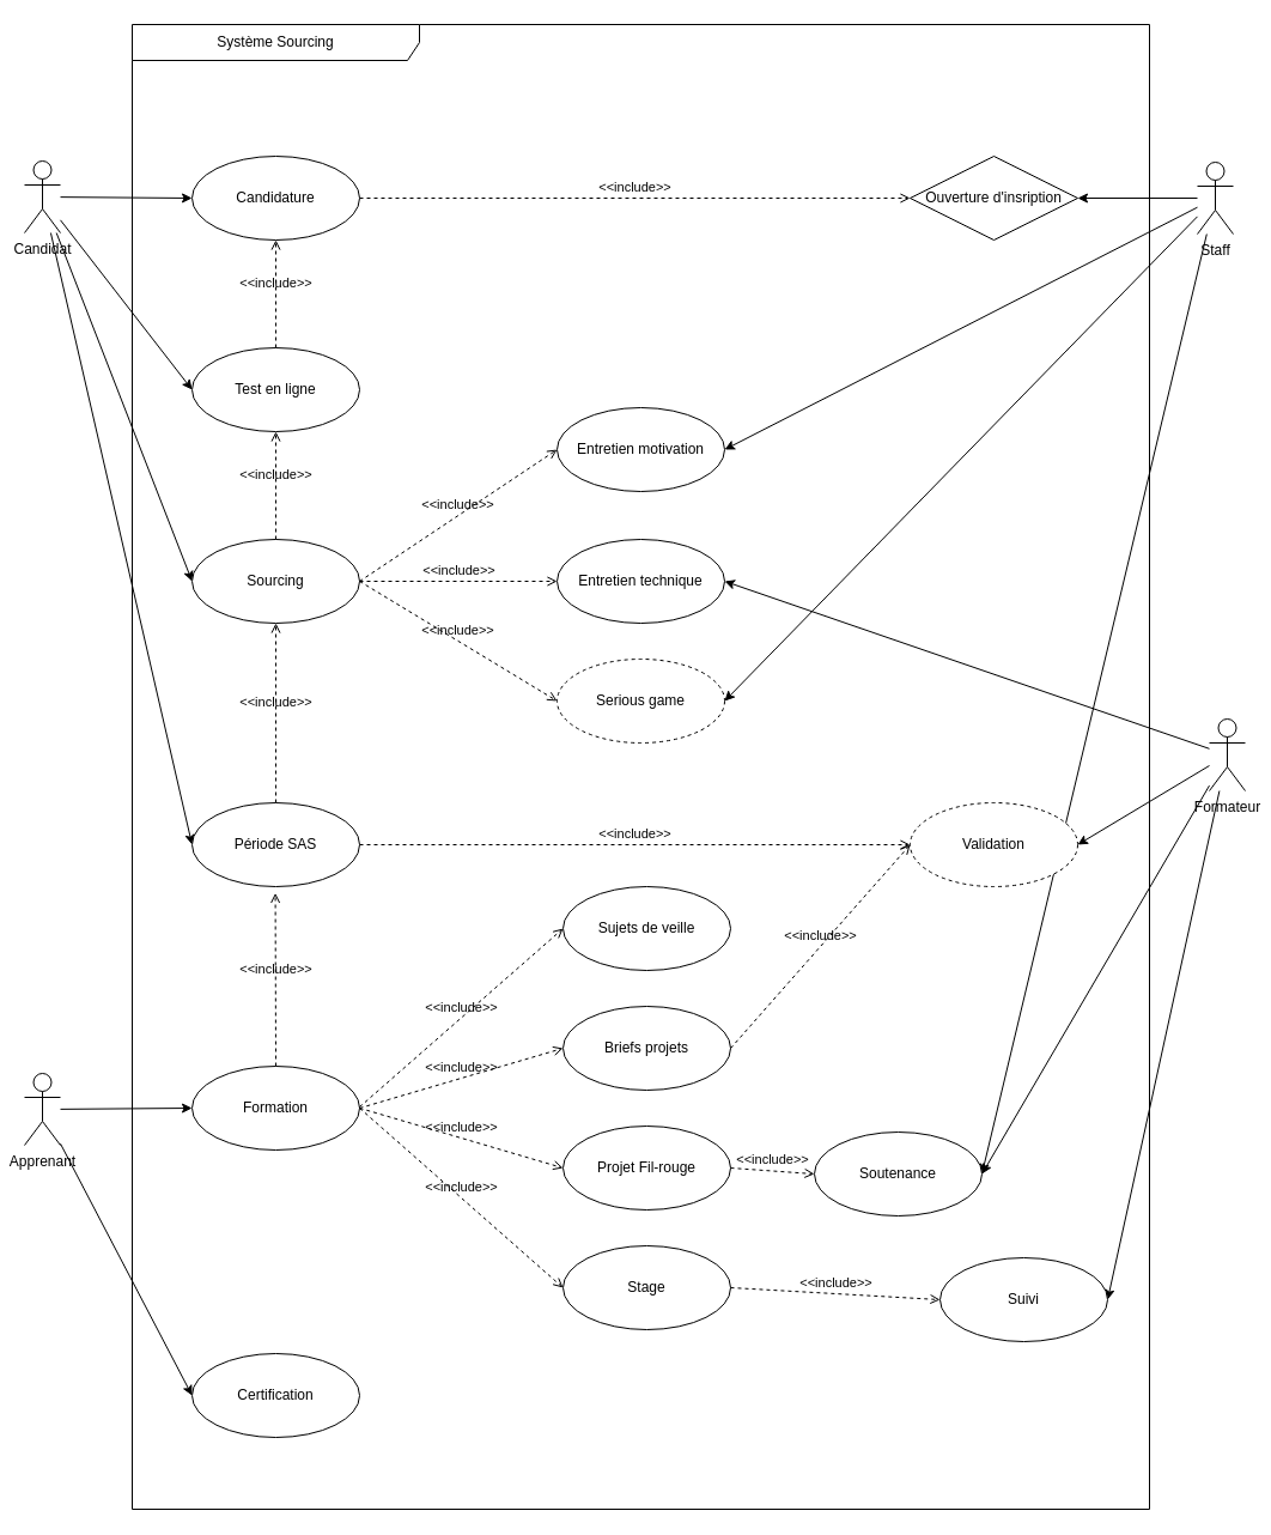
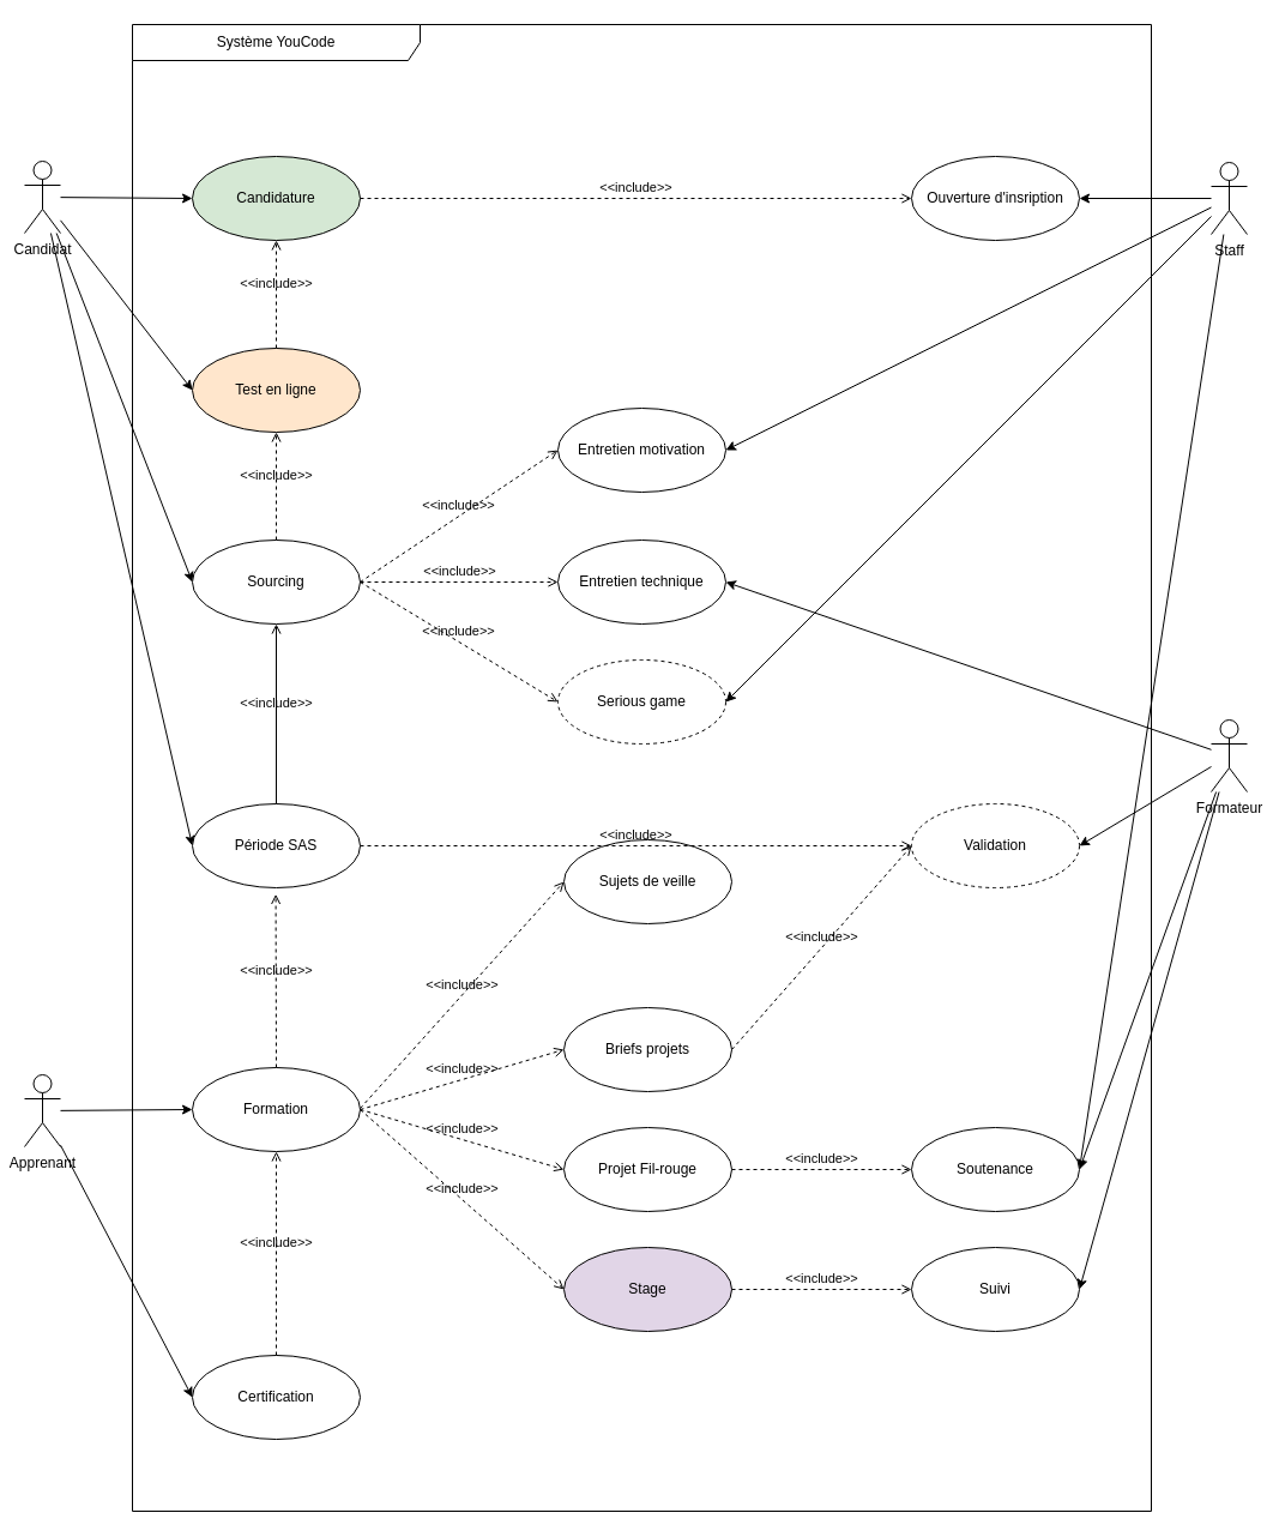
- <mxCell id="7" value="Système Sourcing" style="shape=umlFrame;whiteSpace=wrap;html=1;width=240;height=30;" parent="1" vertex="1"><mxGeometry x="110" y="20" width="850" height="1240" as="geometry" /></mxCell>
+ <mxCell id="7" value="Système YouCode" style="shape=umlFrame;whiteSpace=wrap;html=1;width=240;height=30;" parent="1" vertex="1"><mxGeometry x="110" y="20" width="850" height="1240" as="geometry" /></mxCell>
- <mxCell id="9" value="Candidature" style="ellipse;whiteSpace=wrap;html=1;" parent="1" vertex="1"><mxGeometry x="160" y="130" width="140" height="70" as="geometry" /></mxCell>
+ <mxCell id="9" value="Candidature" style="ellipse;whiteSpace=wrap;html=1;fillColor=#d5e8d4;" parent="1" vertex="1"><mxGeometry x="160" y="130" width="140" height="70" as="geometry" /></mxCell>
- <mxCell id="21" value="Ouverture d'insription" style="rhombus;whiteSpace=wrap;html=1;" parent="1" vertex="1"><mxGeometry x="760" y="130" width="140" height="70" as="geometry" /></mxCell>
+ <mxCell id="21" value="Ouverture d'insription" style="ellipse;whiteSpace=wrap;html=1;" parent="1" vertex="1"><mxGeometry x="760" y="130" width="140" height="70" as="geometry" /></mxCell>
- <mxCell id="47" value="Staff" style="shape=umlActor;verticalLabelPosition=bottom;verticalAlign=top;html=1;" parent="1" vertex="1"><mxGeometry x="1000" y="135" width="30" height="60" as="geometry" /></mxCell>
+ <mxCell id="47" value="Staff" style="shape=umlActor;verticalLabelPosition=bottom;verticalAlign=top;html=1;" parent="1" vertex="1"><mxGeometry x="1010" y="135" width="30" height="60" as="geometry" /></mxCell>
- <mxCell id="8" value="Test en ligne" style="ellipse;whiteSpace=wrap;html=1;" parent="1" vertex="1"><mxGeometry x="160" y="290" width="140" height="70" as="geometry" /></mxCell>
+ <mxCell id="8" value="Test en ligne" style="ellipse;whiteSpace=wrap;html=1;fillColor=#ffe6cc;" parent="1" vertex="1"><mxGeometry x="160" y="290" width="140" height="70" as="geometry" /></mxCell>
- <mxCell id="28" value="&amp;lt;&amp;lt;include&amp;gt;&amp;gt;" style="html=1;verticalAlign=bottom;labelBackgroundColor=none;endArrow=open;endFill=0;dashed=1;exitX=0.5;exitY=0;exitDx=0;exitDy=0;entryX=0.5;entryY=1;entryDx=0;entryDy=0;" parent="1" source="14" target="10" edge="1"><mxGeometry width="160" relative="1" as="geometry"><mxPoint x="240" y="650" as="sourcePoint" /><mxPoint x="240" y="560" as="targetPoint" /></mxGeometry></mxCell>
+ <mxCell id="28" value="&amp;lt;&amp;lt;include&amp;gt;&amp;gt;" style="html=1;verticalAlign=bottom;labelBackgroundColor=none;endArrow=open;endFill=0;dashed=0;exitX=0.5;exitY=0;exitDx=0;exitDy=0;entryX=0.5;entryY=1;entryDx=0;entryDy=0;" parent="1" source="14" target="10" edge="1"><mxGeometry width="160" relative="1" as="geometry"><mxPoint x="240" y="650" as="sourcePoint" /><mxPoint x="240" y="560" as="targetPoint" /></mxGeometry></mxCell>
- <mxCell id="16" value="Sujets de veille" style="ellipse;whiteSpace=wrap;html=1;" parent="1" vertex="1"><mxGeometry x="470" y="740" width="140" height="70" as="geometry" /></mxCell>
+ <mxCell id="16" value="Sujets de veille" style="ellipse;whiteSpace=wrap;html=1;" parent="1" vertex="1"><mxGeometry x="470" y="700" width="140" height="70" as="geometry" /></mxCell>
- <mxCell id="49" value="Soutenance" style="ellipse;whiteSpace=wrap;html=1;" parent="1" vertex="1"><mxGeometry x="680" y="945" width="140" height="70" as="geometry" /></mxCell>
+ <mxCell id="49" value="Soutenance" style="ellipse;whiteSpace=wrap;html=1;" parent="1" vertex="1"><mxGeometry x="760" y="940" width="140" height="70" as="geometry" /></mxCell>
+ <mxCell id="42" value="&amp;lt;&amp;lt;include&amp;gt;&amp;gt;" style="html=1;verticalAlign=bottom;labelBackgroundColor=none;endArrow=open;endFill=0;dashed=1;exitX=0.5;exitY=0;exitDx=0;exitDy=0;entryX=0.5;entryY=1;entryDx=0;entryDy=0;" parent="1" source="20" target="15" edge="1"><mxGeometry width="160" relative="1" as="geometry"><mxPoint x="230" y="1124.61" as="sourcePoint" /><mxPoint x="229.58" y="990" as="targetPoint" /></mxGeometry></mxCell>
- <mxCell id="19" value="Stage" style="ellipse;whiteSpace=wrap;html=1;" parent="1" vertex="1"><mxGeometry x="470" y="1040" width="140" height="70" as="geometry" /></mxCell>
+ <mxCell id="19" value="Stage" style="ellipse;whiteSpace=wrap;html=1;fillColor=#e1d5e7;" parent="1" vertex="1"><mxGeometry x="470" y="1040" width="140" height="70" as="geometry" /></mxCell>
- <mxCell id="53" value="Suivi" style="ellipse;whiteSpace=wrap;html=1;" parent="1" vertex="1"><mxGeometry x="785" y="1050" width="140" height="70" as="geometry" /></mxCell>
+ <mxCell id="53" value="Suivi" style="ellipse;whiteSpace=wrap;html=1;" parent="1" vertex="1"><mxGeometry x="760" y="1040" width="140" height="70" as="geometry" /></mxCell>
